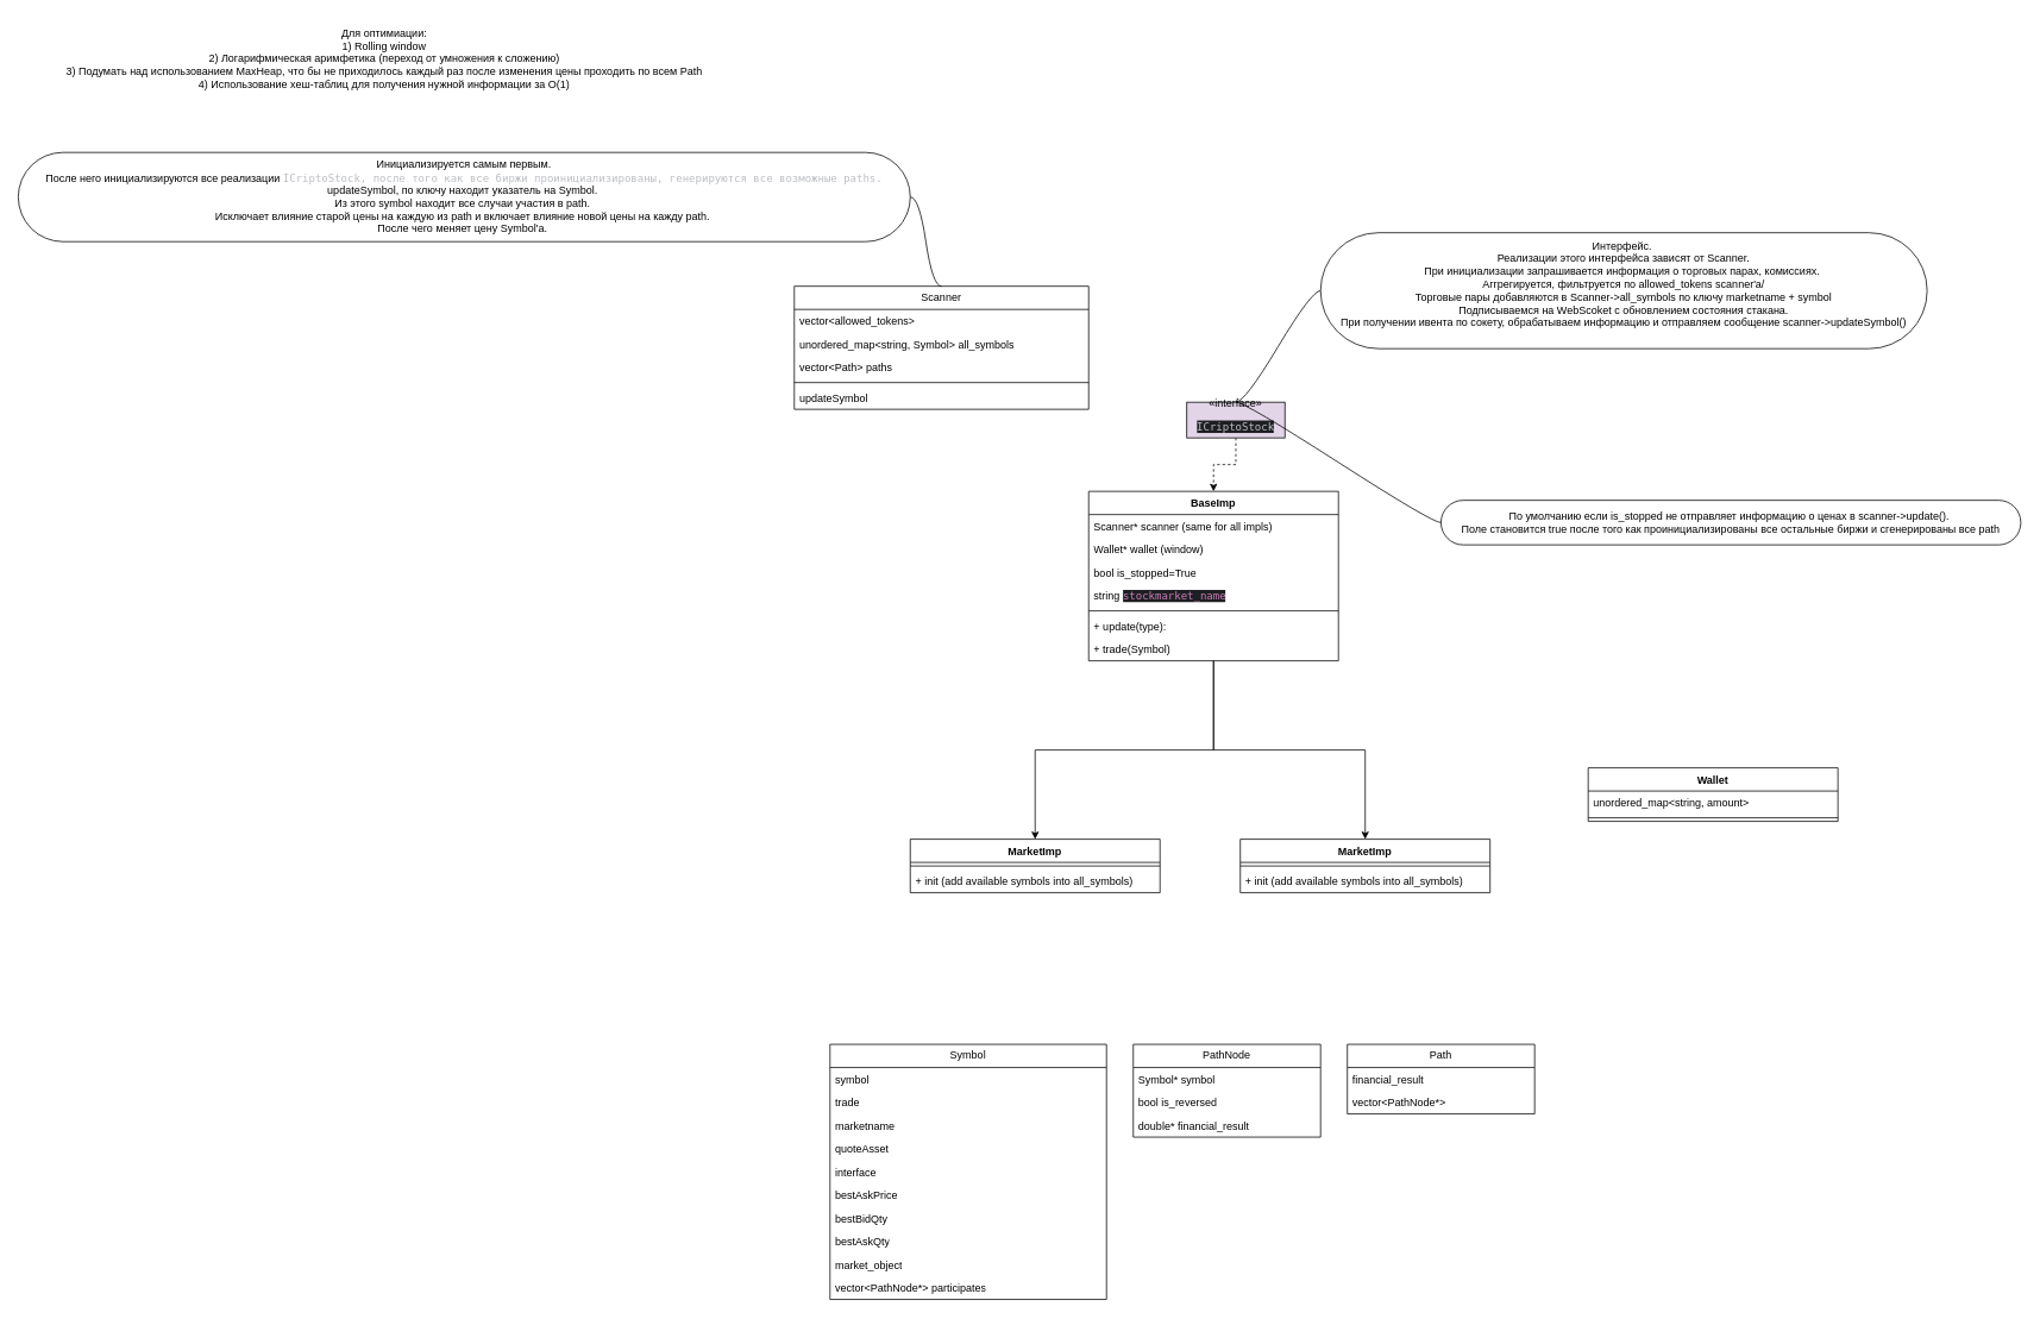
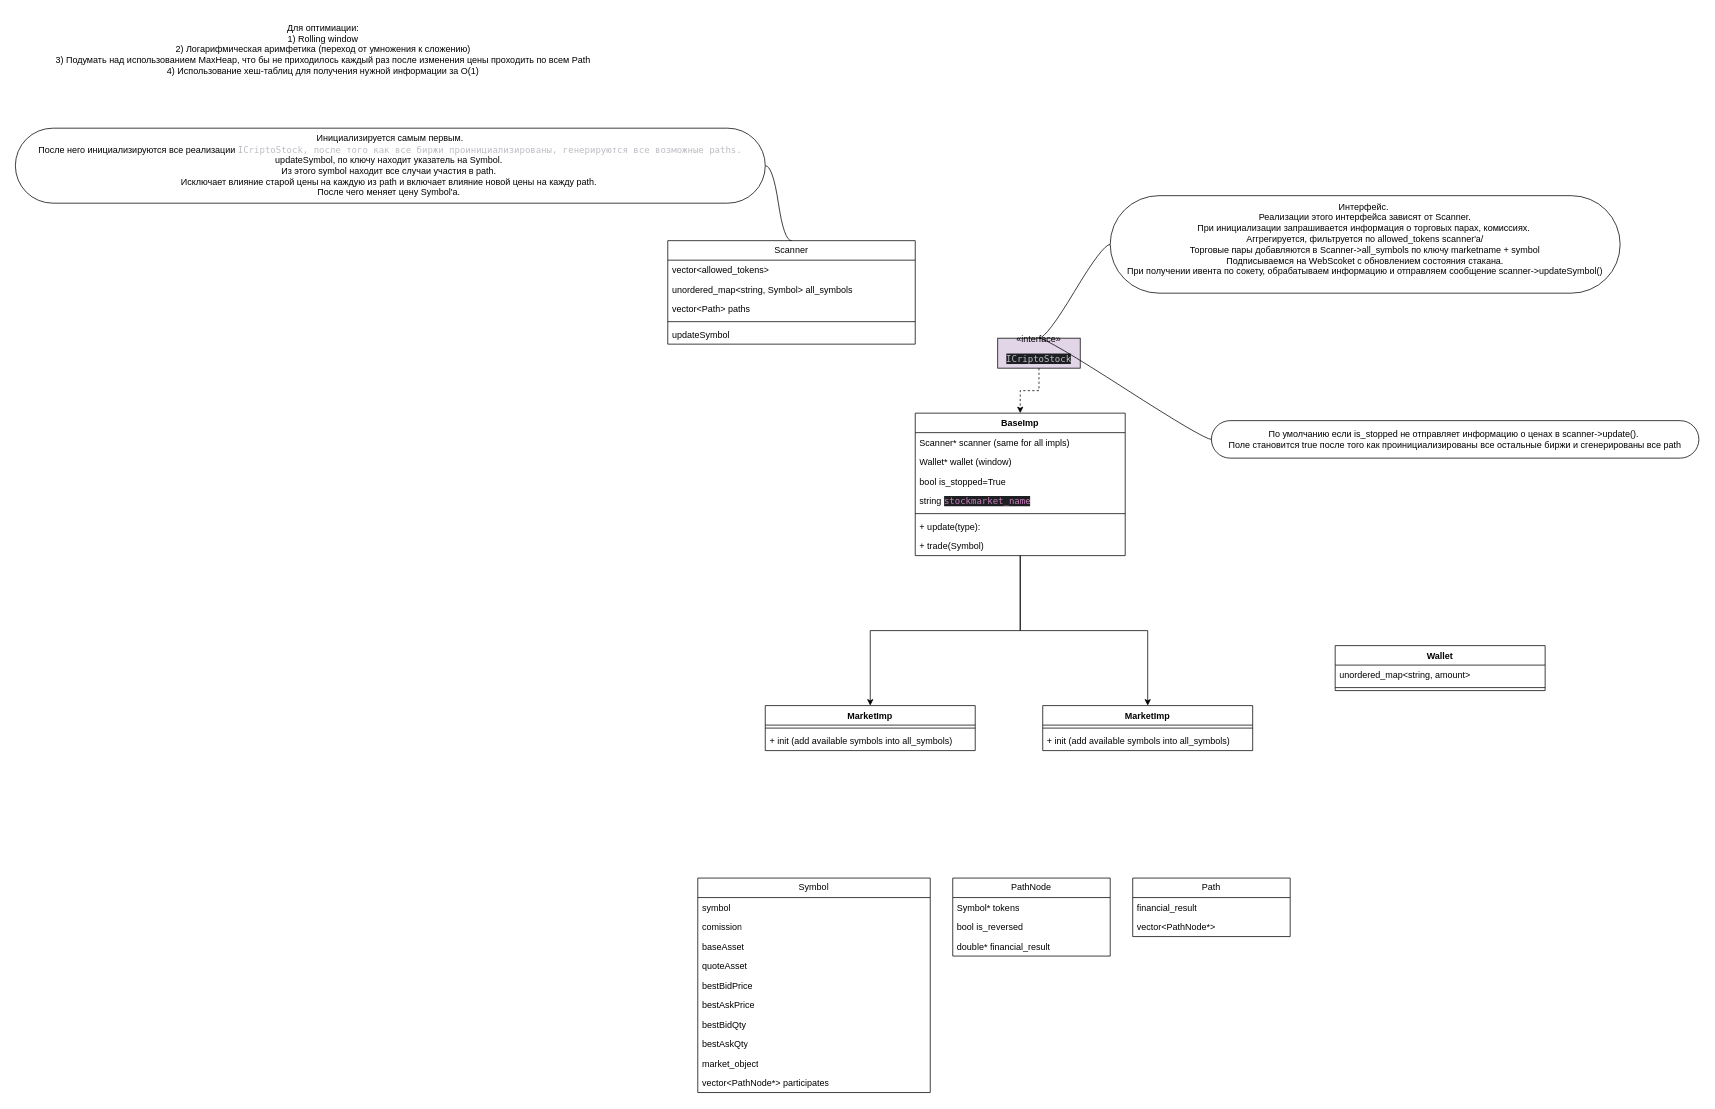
- <mxCell id="28" value="Symbol* symbol" style="text;strokeColor=none;fillColor=none;align=left;verticalAlign=top;spacingLeft=4;spacingRight=4;overflow=hidden;rotatable=0;points=[[0,0.5],[1,0.5]];portConstraint=eastwest;whiteSpace=wrap;html=1;" parent="27" vertex="1"><mxGeometry y="26" width="210" height="26" as="geometry" /></mxCell>
+ <mxCell id="28" value="Symbol* tokens" style="text;strokeColor=none;fillColor=none;align=left;verticalAlign=top;spacingLeft=4;spacingRight=4;overflow=hidden;rotatable=0;points=[[0,0.5],[1,0.5]];portConstraint=eastwest;whiteSpace=wrap;html=1;" parent="27" vertex="1"><mxGeometry y="26" width="210" height="26" as="geometry" /></mxCell>
- <mxCell id="15" value="trade" style="text;strokeColor=none;fillColor=none;align=left;verticalAlign=top;spacingLeft=4;spacingRight=4;overflow=hidden;rotatable=0;points=[[0,0.5],[1,0.5]];portConstraint=eastwest;whiteSpace=wrap;html=1;" parent="13" vertex="1"><mxGeometry y="52" width="310" height="26" as="geometry" /></mxCell>
+ <mxCell id="15" value="comission" style="text;strokeColor=none;fillColor=none;align=left;verticalAlign=top;spacingLeft=4;spacingRight=4;overflow=hidden;rotatable=0;points=[[0,0.5],[1,0.5]];portConstraint=eastwest;whiteSpace=wrap;html=1;" parent="13" vertex="1"><mxGeometry y="52" width="310" height="26" as="geometry" /></mxCell>
- <mxCell id="16" value="marketname" style="text;strokeColor=none;fillColor=none;align=left;verticalAlign=top;spacingLeft=4;spacingRight=4;overflow=hidden;rotatable=0;points=[[0,0.5],[1,0.5]];portConstraint=eastwest;whiteSpace=wrap;html=1;" parent="13" vertex="1"><mxGeometry y="78" width="310" height="26" as="geometry" /></mxCell>
+ <mxCell id="16" value="baseAsset" style="text;strokeColor=none;fillColor=none;align=left;verticalAlign=top;spacingLeft=4;spacingRight=4;overflow=hidden;rotatable=0;points=[[0,0.5],[1,0.5]];portConstraint=eastwest;whiteSpace=wrap;html=1;" parent="13" vertex="1"><mxGeometry y="78" width="310" height="26" as="geometry" /></mxCell>
- <mxCell id="18" value="interface" style="text;strokeColor=none;fillColor=none;align=left;verticalAlign=top;spacingLeft=4;spacingRight=4;overflow=hidden;rotatable=0;points=[[0,0.5],[1,0.5]];portConstraint=eastwest;whiteSpace=wrap;html=1;" parent="13" vertex="1"><mxGeometry y="130" width="310" height="26" as="geometry" /></mxCell>
+ <mxCell id="18" value="bestBidPrice" style="text;strokeColor=none;fillColor=none;align=left;verticalAlign=top;spacingLeft=4;spacingRight=4;overflow=hidden;rotatable=0;points=[[0,0.5],[1,0.5]];portConstraint=eastwest;whiteSpace=wrap;html=1;" parent="13" vertex="1"><mxGeometry y="130" width="310" height="26" as="geometry" /></mxCell>
